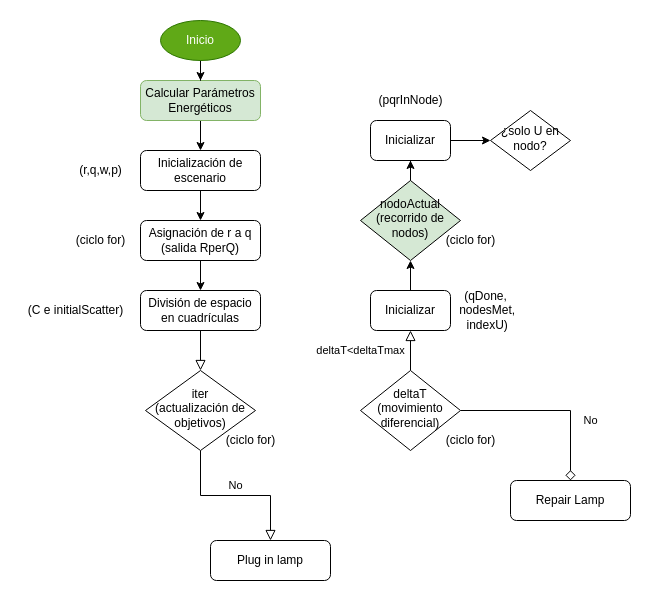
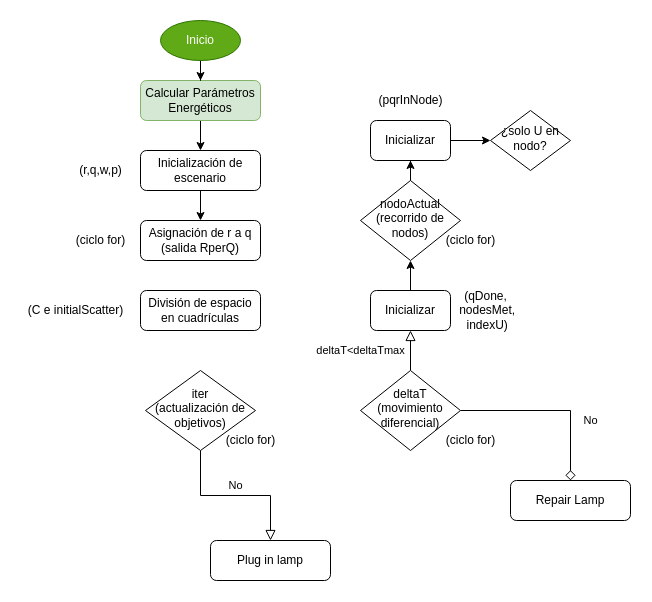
- <mxCell id="24" value="nodoActual (recorrido de nodos)" style="rhombus;whiteSpace=wrap;html=1;shadow=0;fontFamily=Helvetica;fontSize=12;align=center;strokeWidth=1;spacing=6;spacingTop=-4;fillColor=#d5e8d4;" vertex="1" parent="1"><mxGeometry x="360" y="180" width="100" height="80" as="geometry" /></mxCell>
+ <mxCell id="24" value="nodoActual (recorrido de nodos)" style="rhombus;whiteSpace=wrap;html=1;shadow=0;fontFamily=Helvetica;fontSize=12;align=center;strokeWidth=1;spacing=6;spacingTop=-4;" vertex="1" parent="1"><mxGeometry x="360" y="180" width="100" height="80" as="geometry" /></mxCell>
- <mxCell id="17" style="edgeStyle=orthogonalEdgeStyle;rounded=0;orthogonalLoop=1;jettySize=auto;html=1;entryX=0.5;entryY=0;entryDx=0;entryDy=0;" edge="1" parent="1" source="18" target="20"><mxGeometry relative="1" as="geometry" /></mxCell>
- <mxCell id="2" value="" style="rounded=0;html=1;jettySize=auto;orthogonalLoop=1;fontSize=11;endArrow=block;endFill=0;endSize=8;strokeWidth=1;shadow=0;labelBackgroundColor=none;edgeStyle=orthogonalEdgeStyle;exitX=0.5;exitY=1;exitDx=0;exitDy=0;" parent="1" source="20" target="6" edge="1"><mxGeometry relative="1" as="geometry"><mxPoint x="480" y="160" as="sourcePoint" /></mxGeometry></mxCell>
